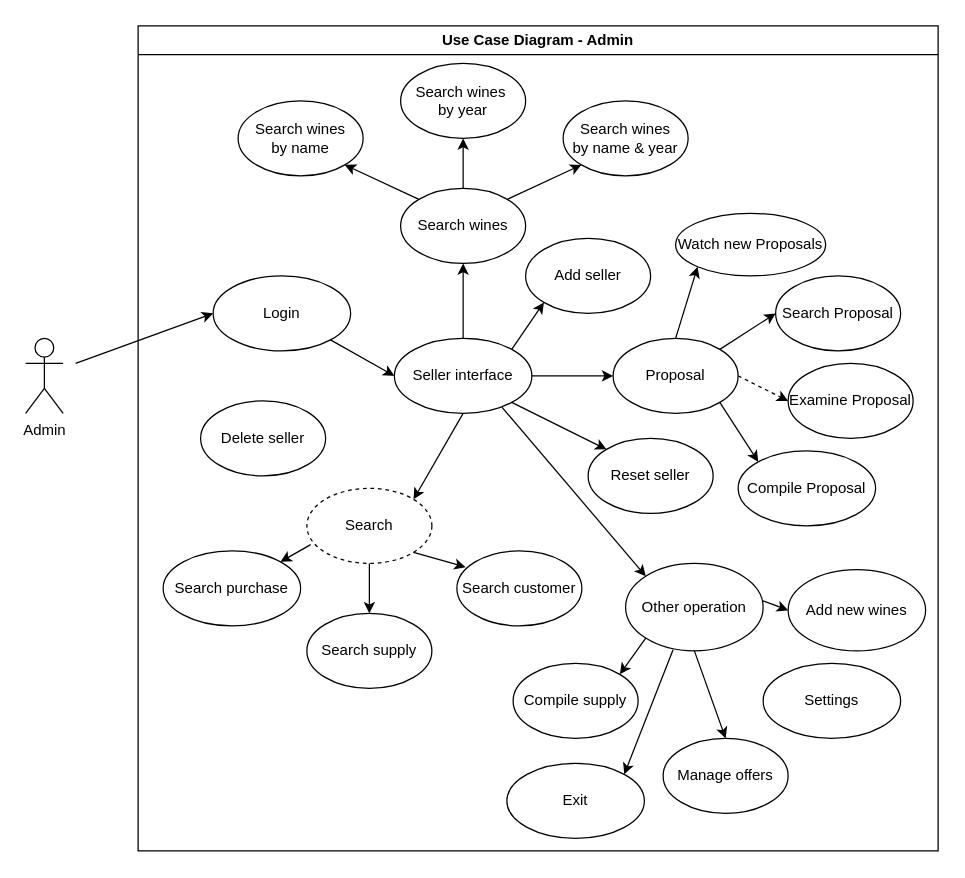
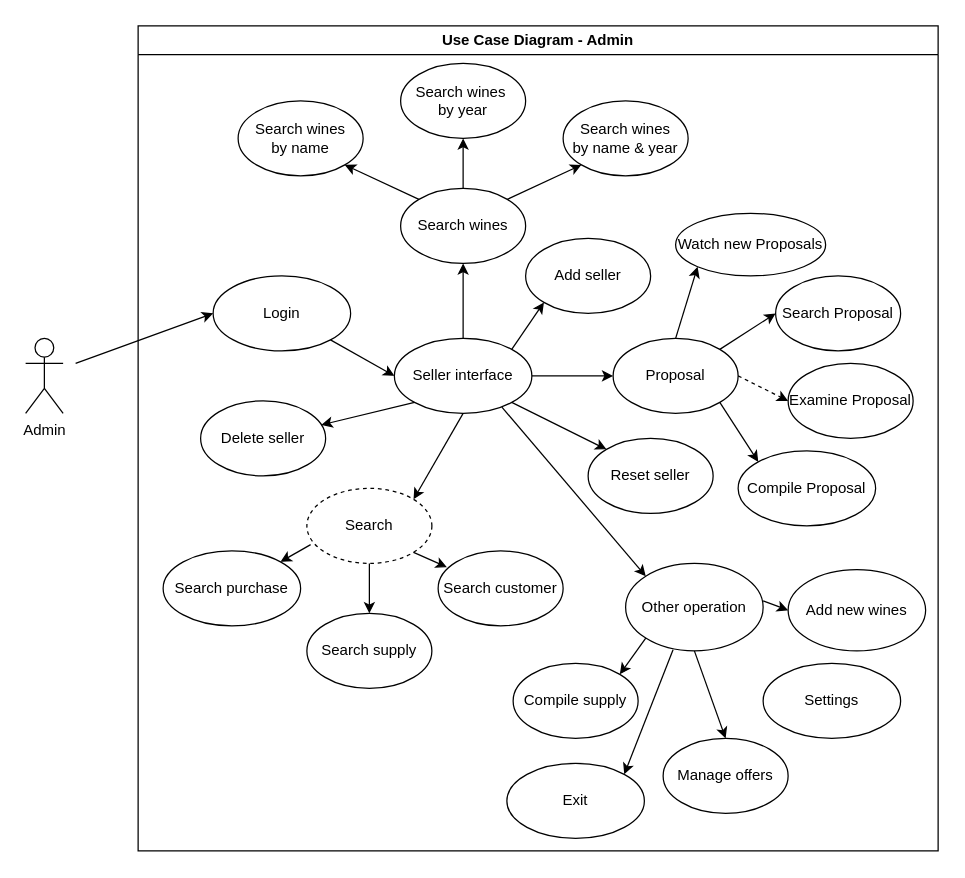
+ <mxCell id="50" value="" style="endArrow=classic;html=1;rounded=0;exitX=0;exitY=1;exitDx=0;exitDy=0;" edge="1" parent="1" source="20" target="44"><mxGeometry width="50" height="50" relative="1" as="geometry"><mxPoint x="360" y="330" as="sourcePoint" /><mxPoint x="410" y="280" as="targetPoint" /></mxGeometry></mxCell>
- <mxCell id="17" value="Search customer" style="ellipse;whiteSpace=wrap;html=1;" parent="1" vertex="1"><mxGeometry x="365" y="440" width="100" height="60" as="geometry" /></mxCell>
+ <mxCell id="17" value="Search customer" style="ellipse;whiteSpace=wrap;html=1;" parent="1" vertex="1"><mxGeometry x="350" y="440" width="100" height="60" as="geometry" /></mxCell>
